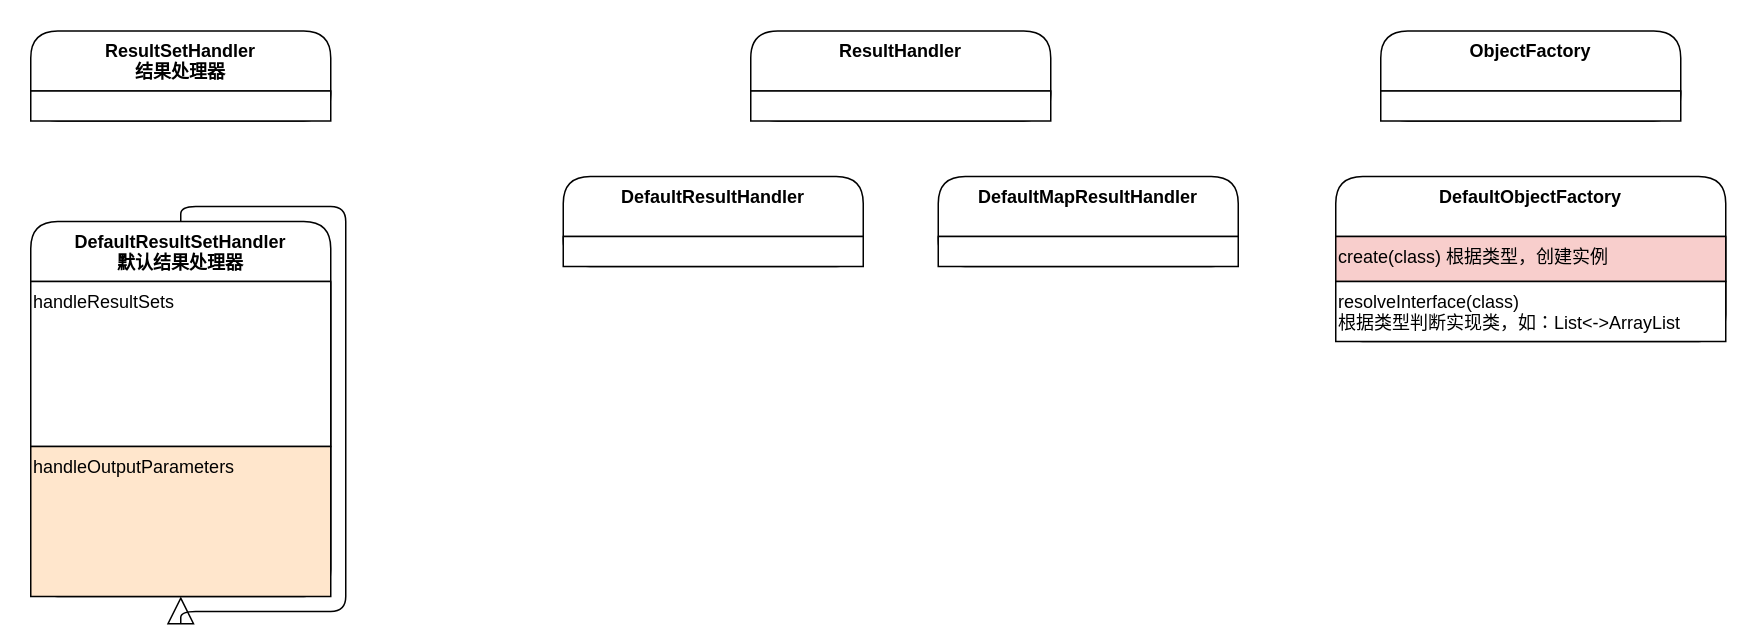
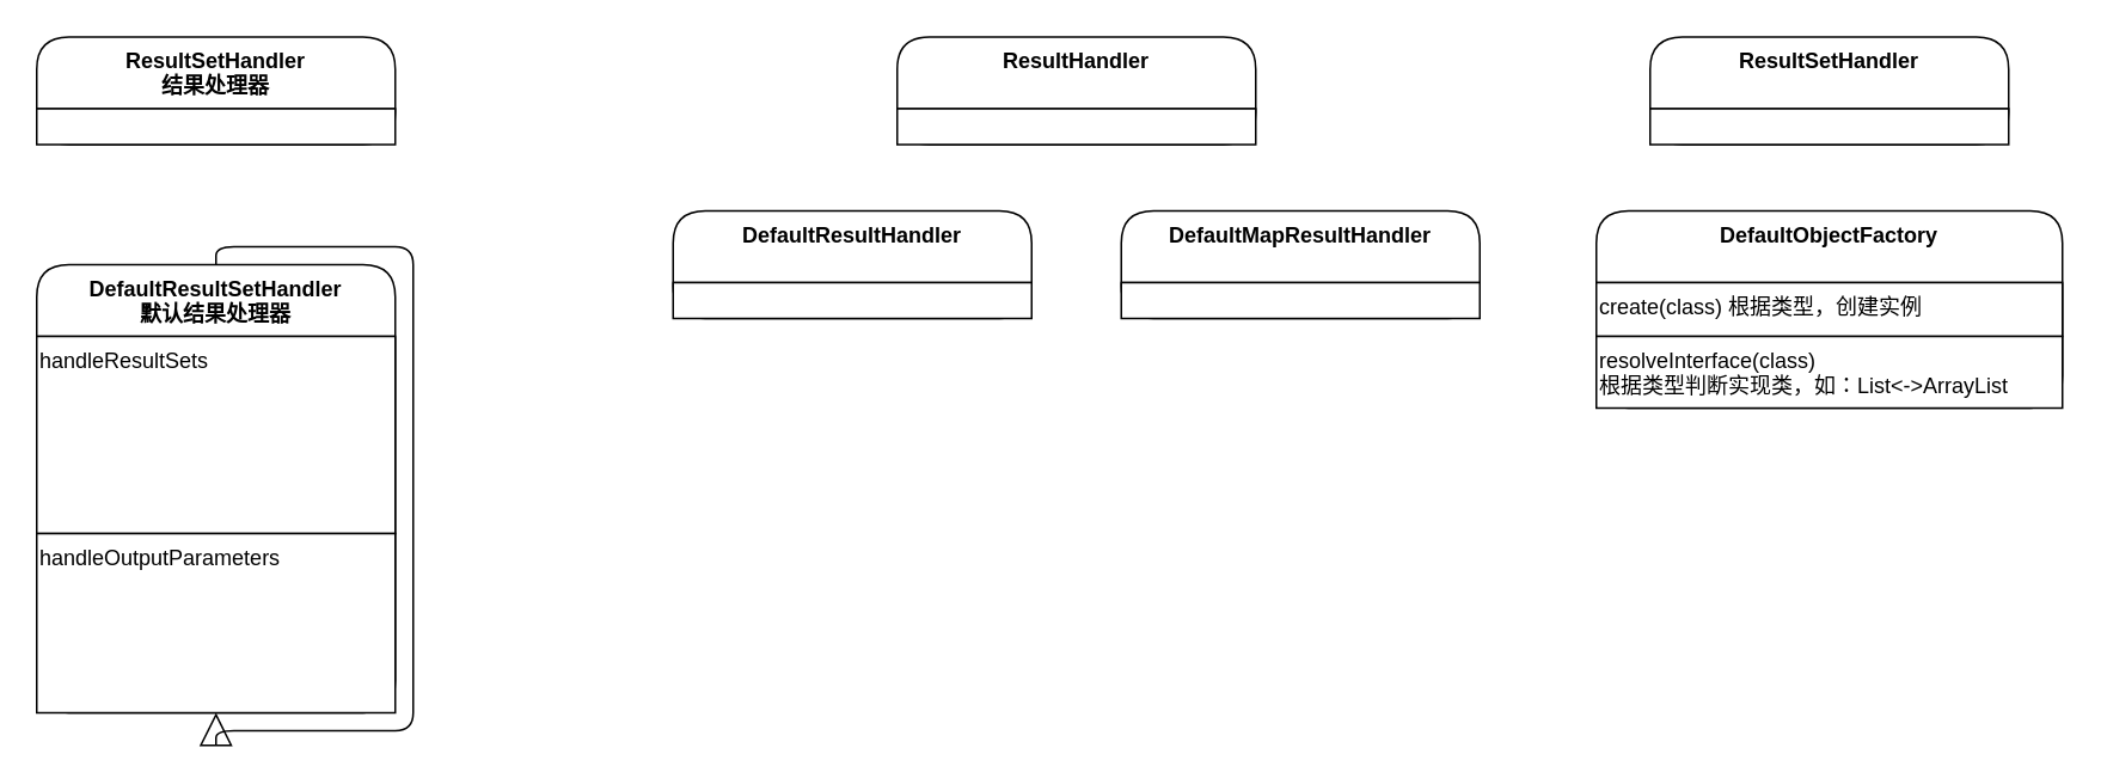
- <mxCell id="14" value="ObjectFactory" style="swimlane;fontStyle=1;align=center;verticalAlign=top;childLayout=stackLayout;horizontal=1;startSize=40;horizontalStack=0;resizeParent=1;resizeParentMax=0;resizeLast=0;collapsible=1;marginBottom=0;rounded=1;shadow=0;glass=0;sketch=0;html=0;" vertex="1" parent="1"><mxGeometry x="920" y="20" width="200" height="60" as="geometry"><mxRectangle x="200" y="1001" width="260" height="26" as="alternateBounds" /></mxGeometry></mxCell>
+ <mxCell id="14" value="ResultSetHandler" style="swimlane;fontStyle=1;align=center;verticalAlign=top;childLayout=stackLayout;horizontal=1;startSize=40;horizontalStack=0;resizeParent=1;resizeParentMax=0;resizeLast=0;collapsible=1;marginBottom=0;rounded=1;shadow=0;glass=0;sketch=0;html=0;" vertex="1" parent="1"><mxGeometry x="920" y="20" width="200" height="60" as="geometry"><mxRectangle x="200" y="1001" width="260" height="26" as="alternateBounds" /></mxGeometry></mxCell>
- <mxCell id="17" value="create(class) 根据类型，创建实例" style="rounded=0;whiteSpace=wrap;shadow=0;glass=0;sketch=0;align=left;verticalAlign=top;fillColor=#f8cecc;" vertex="1" parent="16"><mxGeometry y="40" width="260" height="30" as="geometry" /></mxCell>
+ <mxCell id="17" value="create(class) 根据类型，创建实例" style="rounded=0;whiteSpace=wrap;shadow=0;glass=0;sketch=0;align=left;verticalAlign=top;" vertex="1" parent="16"><mxGeometry y="40" width="260" height="30" as="geometry" /></mxCell>
- <mxCell id="7" value="handleOutputParameters" style="rounded=0;whiteSpace=wrap;shadow=0;glass=0;sketch=0;align=left;verticalAlign=top;fillColor=#ffe6cc;" vertex="1" parent="5"><mxGeometry y="150" width="200" height="100" as="geometry" /></mxCell>
+ <mxCell id="7" value="handleOutputParameters" style="rounded=0;whiteSpace=wrap;shadow=0;glass=0;sketch=0;align=left;verticalAlign=top;" vertex="1" parent="5"><mxGeometry y="150" width="200" height="100" as="geometry" /></mxCell>
